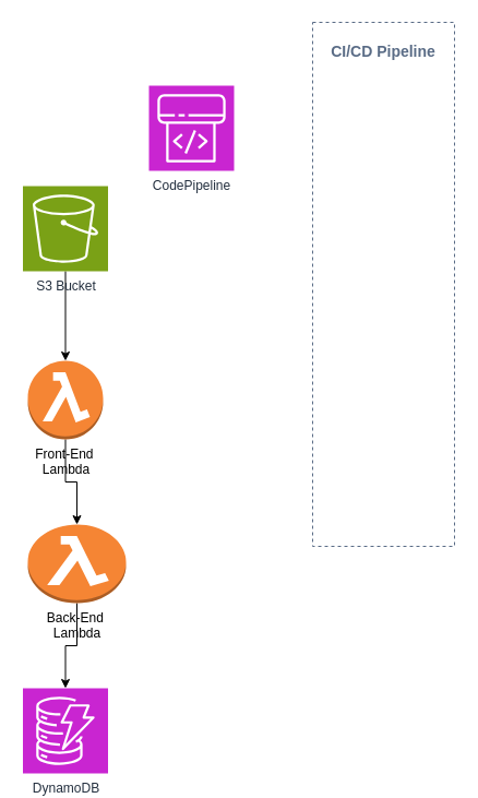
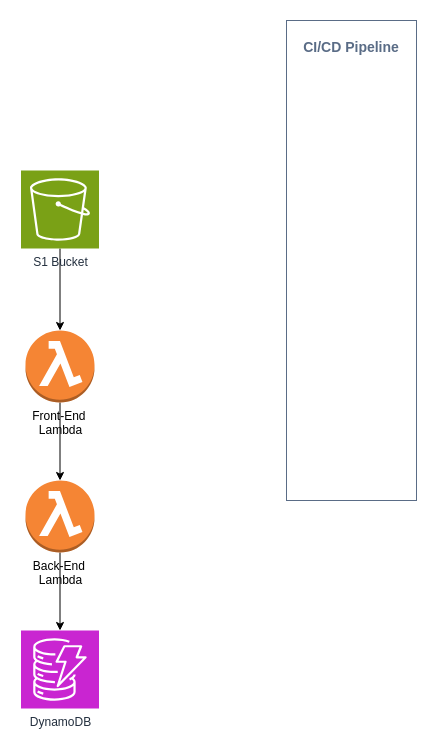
- <mxCell id="6" value="CodePipeline" style="sketch=0;points=[[0,0,0],[0.25,0,0],[0.5,0,0],[0.75,0,0],[1,0,0],[0,1,0],[0.25,1,0],[0.5,1,0],[0.75,1,0],[1,1,0],[0,0.25,0],[0,0.5,0],[0,0.75,0],[1,0.25,0],[1,0.5,0],[1,0.75,0]];outlineConnect=0;fontColor=#232F3E;fillColor=#C925D1;strokeColor=#ffffff;dashed=0;verticalLabelPosition=bottom;verticalAlign=top;align=center;html=1;fontSize=12;fontStyle=0;aspect=fixed;shape=mxgraph.aws4.resourceIcon;resIcon=mxgraph.aws4.codepipeline;" vertex="1" parent="1"><mxGeometry x="136" y="78" width="78" height="78" as="geometry" /></mxCell>
- <mxCell id="10" value="&lt;p&gt;&lt;span style=&quot;background-color: light-dark(rgb(255, 255, 255), rgb(132, 148, 170));&quot;&gt;&lt;font style=&quot;font-size: 14px;&quot;&gt;&lt;b&gt;CI/CD Pipeline&lt;/b&gt;&lt;/font&gt;&lt;/span&gt;&lt;/p&gt;" style="fillColor=none;strokeColor=#5A6C86;dashed=1;verticalAlign=top;fontStyle=0;fontColor=#5A6C86;whiteSpace=wrap;html=1;" vertex="1" parent="1"><mxGeometry x="286" y="20" width="130" height="480" as="geometry" /></mxCell>
+ <mxCell id="10" value="&lt;p&gt;&lt;span style=&quot;background-color: light-dark(rgb(255, 255, 255), rgb(132, 148, 170));&quot;&gt;&lt;font style=&quot;font-size: 14px;&quot;&gt;&lt;b&gt;CI/CD Pipeline&lt;/b&gt;&lt;/font&gt;&lt;/span&gt;&lt;/p&gt;" style="fillColor=none;strokeColor=#5A6C86;dashed=0;verticalAlign=top;fontStyle=0;fontColor=#5A6C86;whiteSpace=wrap;html=1;" vertex="1" parent="1"><mxGeometry x="286" y="20" width="130" height="480" as="geometry" /></mxCell>
- <mxCell id="3" value="S3 Bucket" style="sketch=0;points=[[0,0,0],[0.25,0,0],[0.5,0,0],[0.75,0,0],[1,0,0],[0,1,0],[0.25,1,0],[0.5,1,0],[0.75,1,0],[1,1,0],[0,0.25,0],[0,0.5,0],[0,0.75,0],[1,0.25,0],[1,0.5,0],[1,0.75,0]];outlineConnect=0;fontColor=#232F3E;fillColor=#7AA116;strokeColor=#ffffff;dashed=0;verticalLabelPosition=bottom;verticalAlign=top;align=center;html=1;fontSize=12;fontStyle=0;aspect=fixed;shape=mxgraph.aws4.resourceIcon;resIcon=mxgraph.aws4.s3;" vertex="1" parent="1"><mxGeometry x="20.5" y="170" width="78" height="78" as="geometry" /></mxCell>
+ <mxCell id="3" value="S1 Bucket" style="sketch=0;points=[[0,0,0],[0.25,0,0],[0.5,0,0],[0.75,0,0],[1,0,0],[0,1,0],[0.25,1,0],[0.5,1,0],[0.75,1,0],[1,1,0],[0,0.25,0],[0,0.5,0],[0,0.75,0],[1,0.25,0],[1,0.5,0],[1,0.75,0]];outlineConnect=0;fontColor=#232F3E;fillColor=#7AA116;strokeColor=#ffffff;dashed=0;verticalLabelPosition=bottom;verticalAlign=top;align=center;html=1;fontSize=12;fontStyle=0;aspect=fixed;shape=mxgraph.aws4.resourceIcon;resIcon=mxgraph.aws4.s3;" vertex="1" parent="1"><mxGeometry x="20.5" y="170" width="78" height="78" as="geometry" /></mxCell>
- <mxCell id="8" value="Back-End&amp;nbsp;&lt;div&gt;Lambda&lt;/div&gt;" style="outlineConnect=0;dashed=0;verticalLabelPosition=bottom;verticalAlign=top;align=center;html=1;shape=mxgraph.aws3.lambda_function;fillColor=#F58534;gradientColor=none;" vertex="1" parent="1"><mxGeometry x="25" y="480" width="90" height="72" as="geometry" /></mxCell>
+ <mxCell id="8" value="Back-End&amp;nbsp;&lt;div&gt;Lambda&lt;/div&gt;" style="outlineConnect=0;dashed=0;verticalLabelPosition=bottom;verticalAlign=top;align=center;html=1;shape=mxgraph.aws3.lambda_function;fillColor=#F58534;gradientColor=none;" vertex="1" parent="1"><mxGeometry x="25" y="480" width="69" height="72" as="geometry" /></mxCell>
